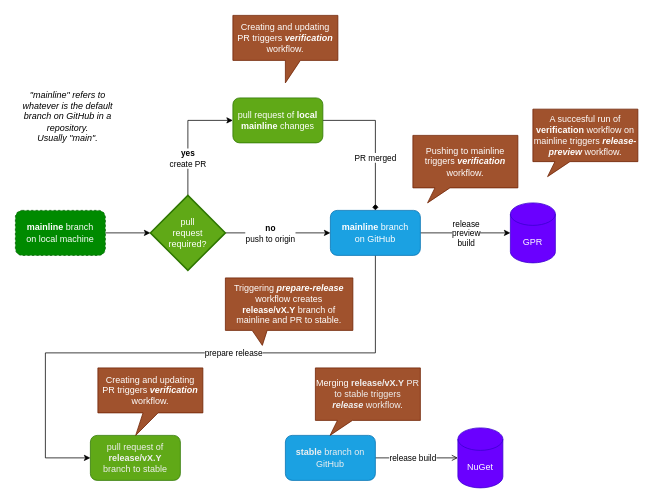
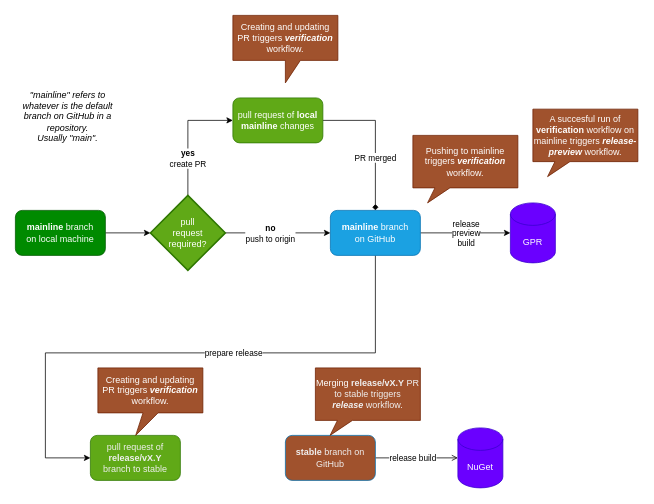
- <mxCell id="8" value="&lt;b&gt;mainline &lt;/b&gt;branch &lt;br&gt;on local machine" style="rounded=1;whiteSpace=wrap;html=1;fillColor=#008a00;strokeColor=#005700;fontColor=#ffffff;dashed=1;" vertex="1" parent="1"><mxGeometry y="280" width="120" height="60" as="geometry" x="20" /></mxCell>
+ <mxCell id="8" value="&lt;b&gt;mainline &lt;/b&gt;branch &lt;br&gt;on local machine" style="rounded=1;whiteSpace=wrap;html=1;fillColor=#008a00;strokeColor=#005700;fontColor=#ffffff;" vertex="1" parent="1"><mxGeometry y="280" width="120" height="60" as="geometry" x="20" /></mxCell>
- <mxCell id="28" value="Triggering &lt;b&gt;&lt;i&gt;prepare-release&lt;/i&gt;&lt;/b&gt; workflow&amp;nbsp;creates &lt;br&gt;&lt;b&gt;release/vX.Y&lt;/b&gt; branch of mainline and PR to stable." style="shape=callout;whiteSpace=wrap;html=1;perimeter=calloutPerimeter;position2=0.29;size=20;position=0.21;fillColor=#a0522d;strokeColor=#6D1F00;fontColor=#ffffff;" vertex="1" parent="1"><mxGeometry x="300" y="370" width="170" height="90" as="geometry" /></mxCell>
- <mxCell id="24" value="&lt;b style=&quot;color: rgb(240 , 240 , 240) ; font-family: &amp;#34;helvetica&amp;#34;&quot;&gt;stable&lt;/b&gt;&lt;span style=&quot;color: rgb(240 , 240 , 240) ; font-family: &amp;#34;helvetica&amp;#34;&quot;&gt;&amp;nbsp;branch on GitHub&lt;/span&gt;" style="rounded=1;whiteSpace=wrap;html=1;fillColor=#1ba1e2;strokeColor=#006EAF;fontColor=#ffffff;" vertex="1" parent="1"><mxGeometry x="380" y="580" width="120" height="60" as="geometry" /></mxCell>
+ <mxCell id="24" value="&lt;b style=&quot;color: rgb(240 , 240 , 240) ; font-family: &amp;#34;helvetica&amp;#34;&quot;&gt;stable&lt;/b&gt;&lt;span style=&quot;color: rgb(240 , 240 , 240) ; font-family: &amp;#34;helvetica&amp;#34;&quot;&gt;&amp;nbsp;branch on GitHub&lt;/span&gt;" style="rounded=1;whiteSpace=wrap;html=1;fillColor=#a0522d;strokeColor=#006EAF;fontColor=#ffffff;" vertex="1" parent="1"><mxGeometry x="380" y="580" width="120" height="60" as="geometry" /></mxCell>
